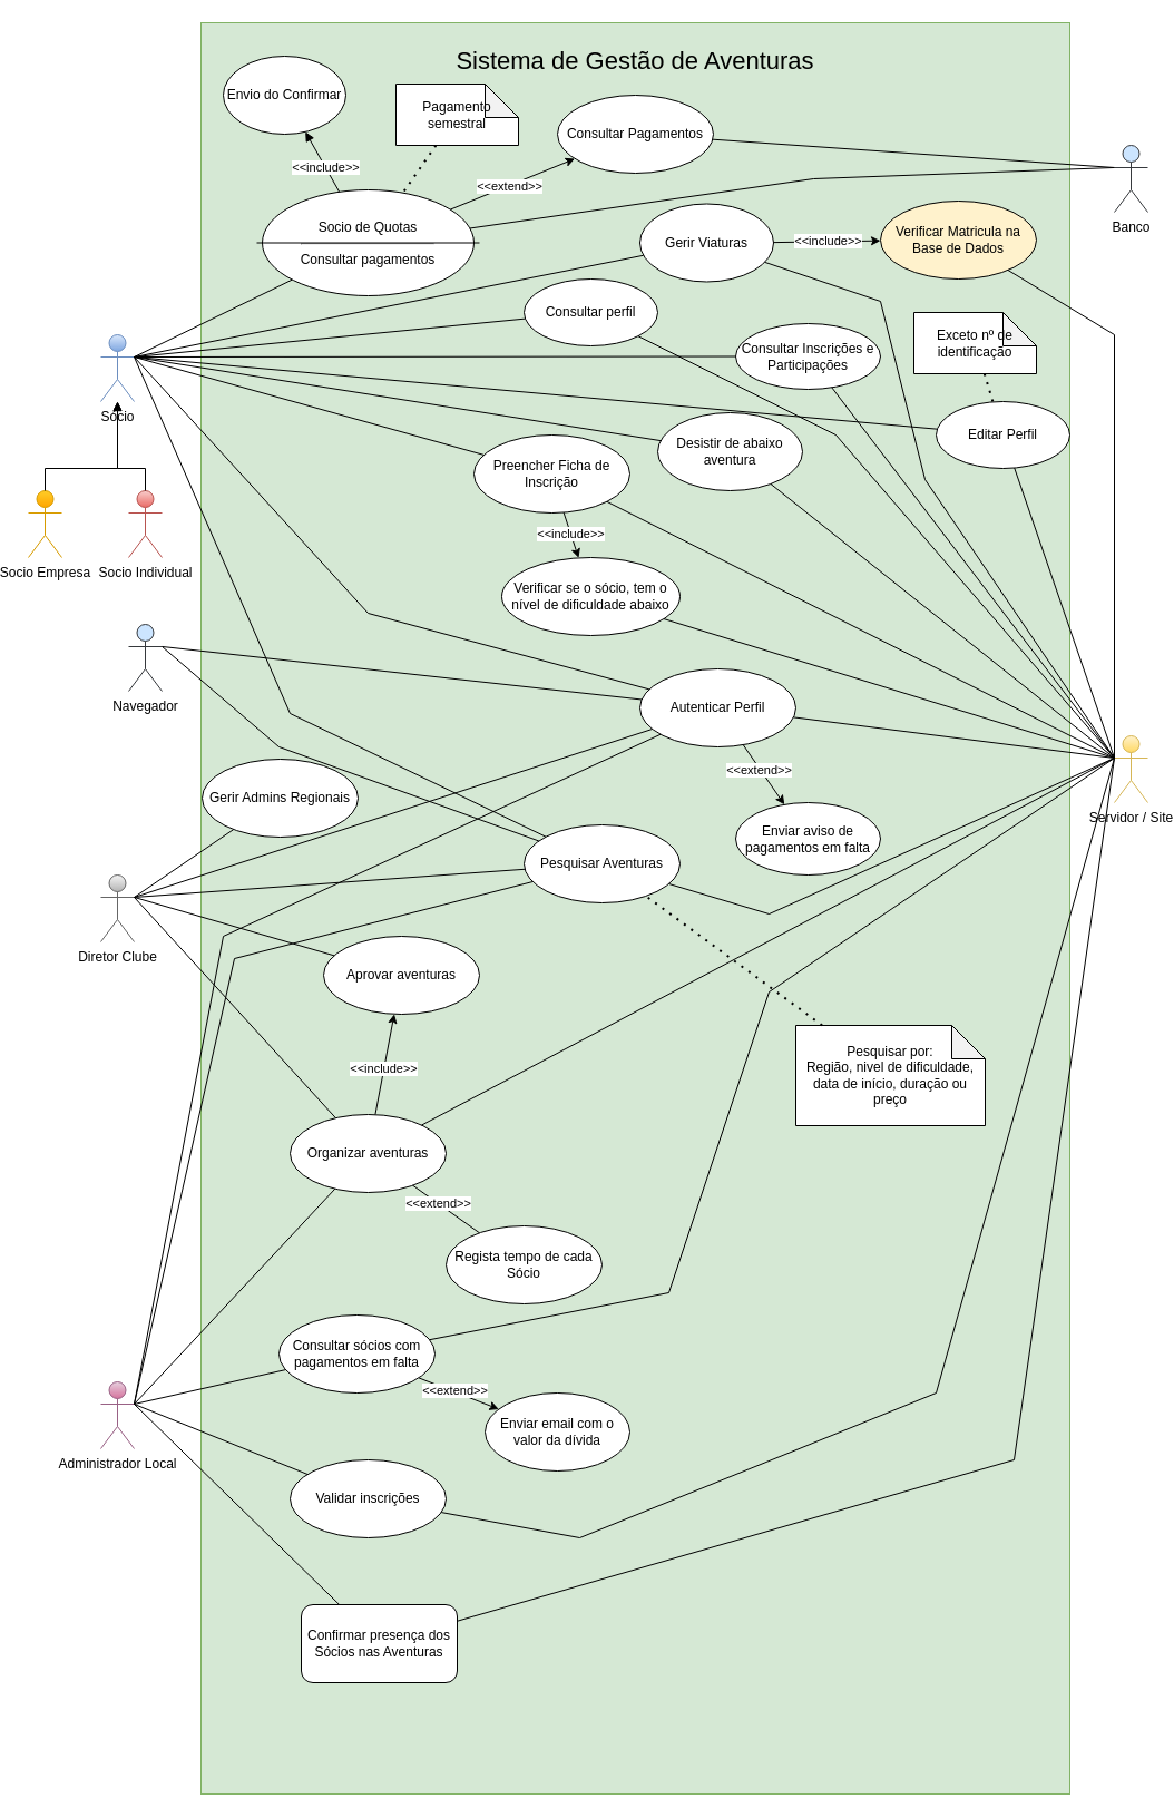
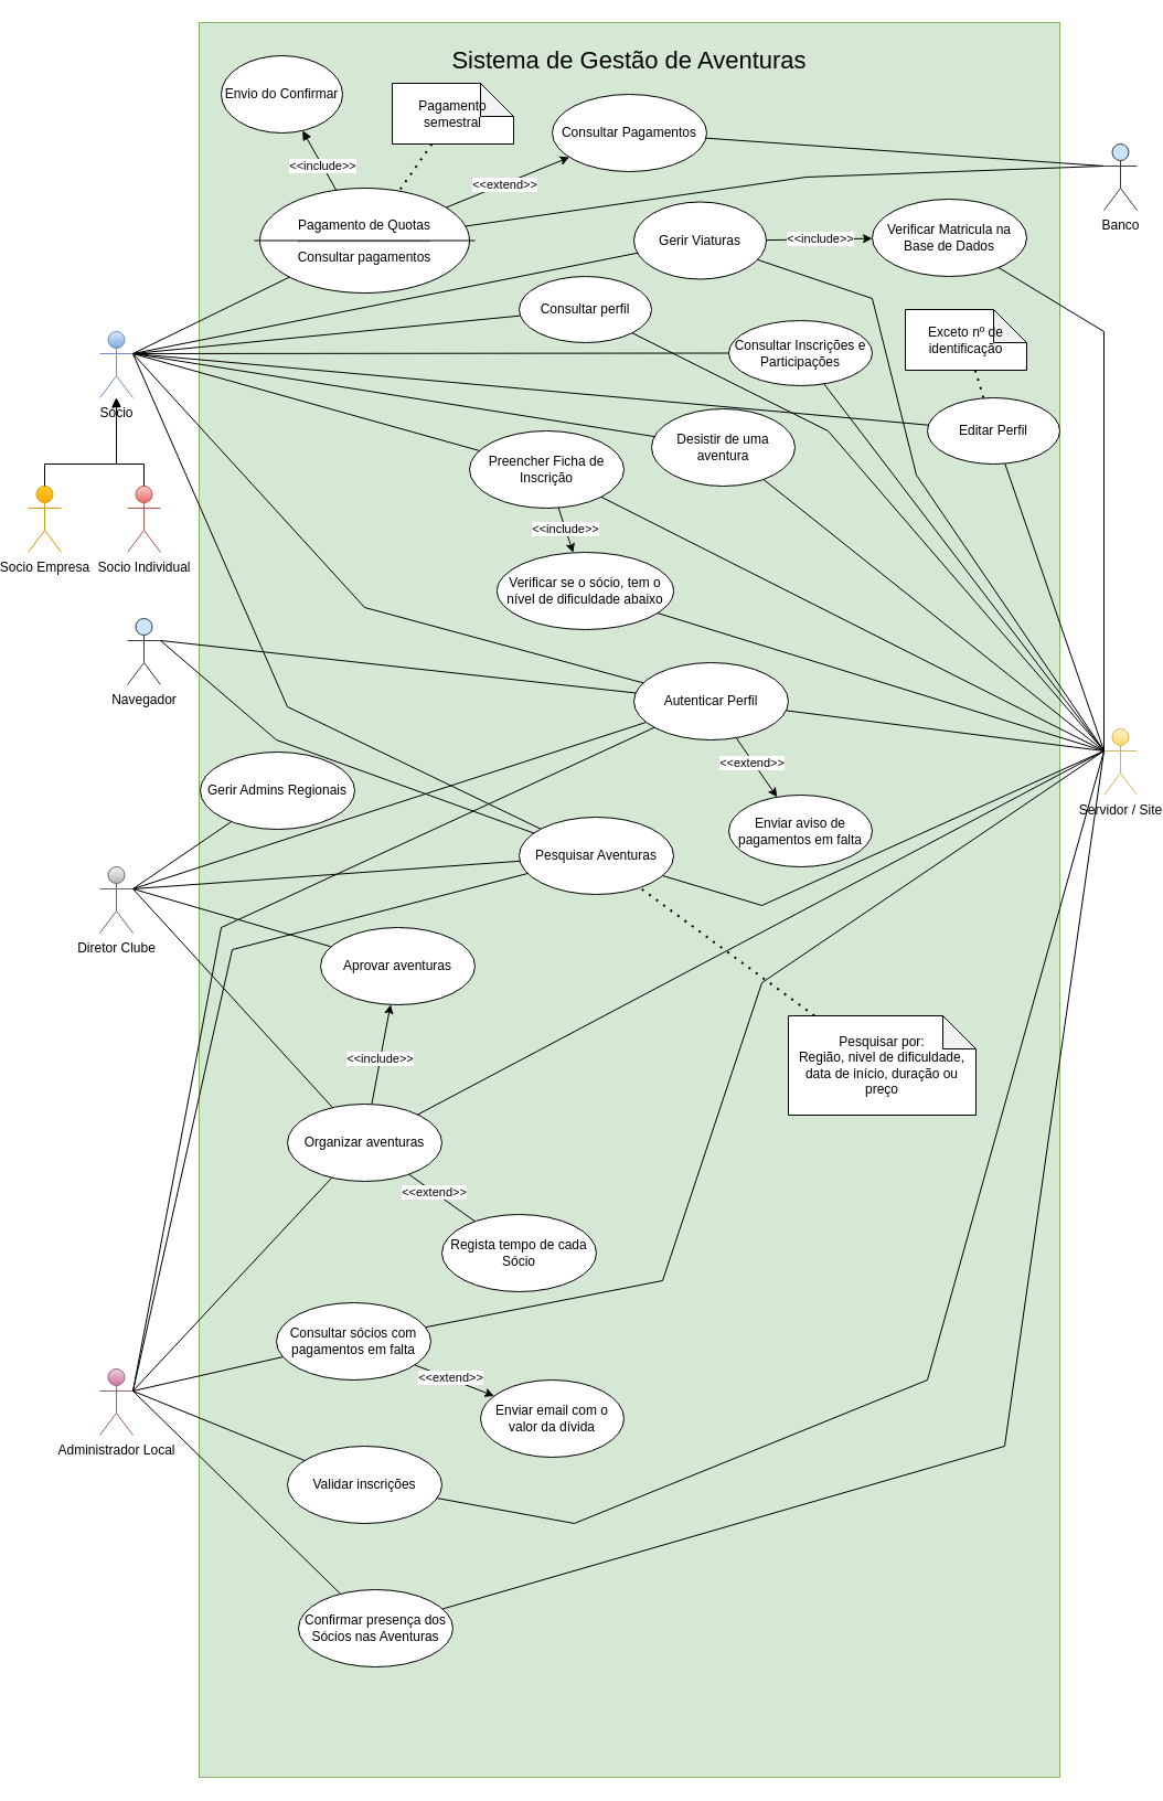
- <mxCell id="61" value="Verificar Matricula na Base de Dados" style="ellipse;whiteSpace=wrap;html=1;fillColor=#fff2cc;" parent="1" vertex="1"><mxGeometry x="785" y="180" width="140" height="70" as="geometry" /></mxCell>
+ <mxCell id="61" value="Verificar Matricula na Base de Dados" style="ellipse;whiteSpace=wrap;html=1;" parent="1" vertex="1"><mxGeometry x="785" y="180" width="140" height="70" as="geometry" /></mxCell>
- <mxCell id="15" value="Socio de Quotas&lt;br&gt;&lt;hr&gt;Consultar pagamentos" style="ellipse;whiteSpace=wrap;html=1;" parent="1" vertex="1"><mxGeometry x="230" y="170" width="190" height="95" as="geometry" /></mxCell>
+ <mxCell id="15" value="Pagamento de Quotas&lt;br&gt;&lt;hr&gt;Consultar pagamentos" style="ellipse;whiteSpace=wrap;html=1;" parent="1" vertex="1"><mxGeometry x="230" y="170" width="190" height="95" as="geometry" /></mxCell>
- <mxCell id="34" value="Desistir de abaixo aventura" style="ellipse;whiteSpace=wrap;html=1;" parent="1" vertex="1"><mxGeometry x="585" y="370" width="130" height="70" as="geometry" /></mxCell>
+ <mxCell id="34" value="Desistir de uma aventura" style="ellipse;whiteSpace=wrap;html=1;" parent="1" vertex="1"><mxGeometry x="585" y="370" width="130" height="70" as="geometry" /></mxCell>
- <mxCell id="93" value="Confirmar presença dos Sócios nas Aventuras" style="whiteSpace=wrap;html=1;rounded=1;" parent="1" vertex="1"><mxGeometry x="265" y="1440" width="140" height="70" as="geometry" /></mxCell>
+ <mxCell id="93" value="Confirmar presença dos Sócios nas Aventuras" style="ellipse;whiteSpace=wrap;html=1;" parent="1" vertex="1"><mxGeometry x="265" y="1440" width="140" height="70" as="geometry" /></mxCell>
